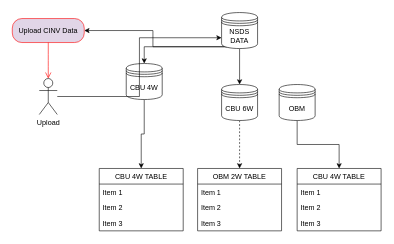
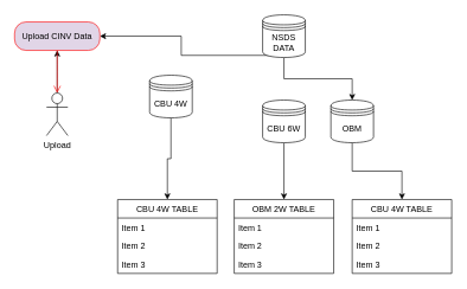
- <mxCell id="2" style="edgeStyle=orthogonalEdgeStyle;rounded=0;orthogonalLoop=1;jettySize=auto;html=1;exitX=0.15;exitY=0.95;exitDx=0;exitDy=0;entryX=0.5;entryY=0;entryDx=0;entryDy=0;exitPerimeter=0;" edge="1" parent="1" source="5" target="7"><mxGeometry relative="1" as="geometry" /></mxCell>
- <mxCell id="3" style="edgeStyle=orthogonalEdgeStyle;rounded=0;orthogonalLoop=1;jettySize=auto;html=1;exitX=0.5;exitY=1;exitDx=0;exitDy=0;entryX=0.5;entryY=0;entryDx=0;entryDy=0;" edge="1" parent="1" source="5" target="9"><mxGeometry relative="1" as="geometry" /></mxCell>
+ <mxCell id="3" style="edgeStyle=orthogonalEdgeStyle;rounded=0;orthogonalLoop=1;jettySize=auto;html=1;exitX=0.5;exitY=1;exitDx=0;exitDy=0;" edge="1" parent="1" source="5" target="11"><mxGeometry relative="1" as="geometry" /></mxCell>
- <mxCell id="24" style="edgeStyle=orthogonalEdgeStyle;rounded=0;orthogonalLoop=1;jettySize=auto;html=1;entryX=0;entryY=0.7;entryDx=0;entryDy=0;" edge="1" parent="1" source="25" target="5"><mxGeometry relative="1" as="geometry" /></mxCell>
+ <mxCell id="24" style="edgeStyle=orthogonalEdgeStyle;rounded=0;orthogonalLoop=1;jettySize=auto;html=1;" edge="1" parent="1" source="25" target="26"><mxGeometry relative="1" as="geometry" /></mxCell>
- <mxCell id="8" style="edgeStyle=orthogonalEdgeStyle;rounded=0;orthogonalLoop=1;jettySize=auto;html=1;exitX=0.5;exitY=1;exitDx=0;exitDy=0;dashed=1;" edge="1" parent="1" source="9" target="16"><mxGeometry relative="1" as="geometry" /></mxCell>
+ <mxCell id="8" style="edgeStyle=orthogonalEdgeStyle;rounded=0;orthogonalLoop=1;jettySize=auto;html=1;exitX=0.5;exitY=1;exitDx=0;exitDy=0;" edge="1" parent="1" source="9" target="16"><mxGeometry relative="1" as="geometry" /></mxCell>
